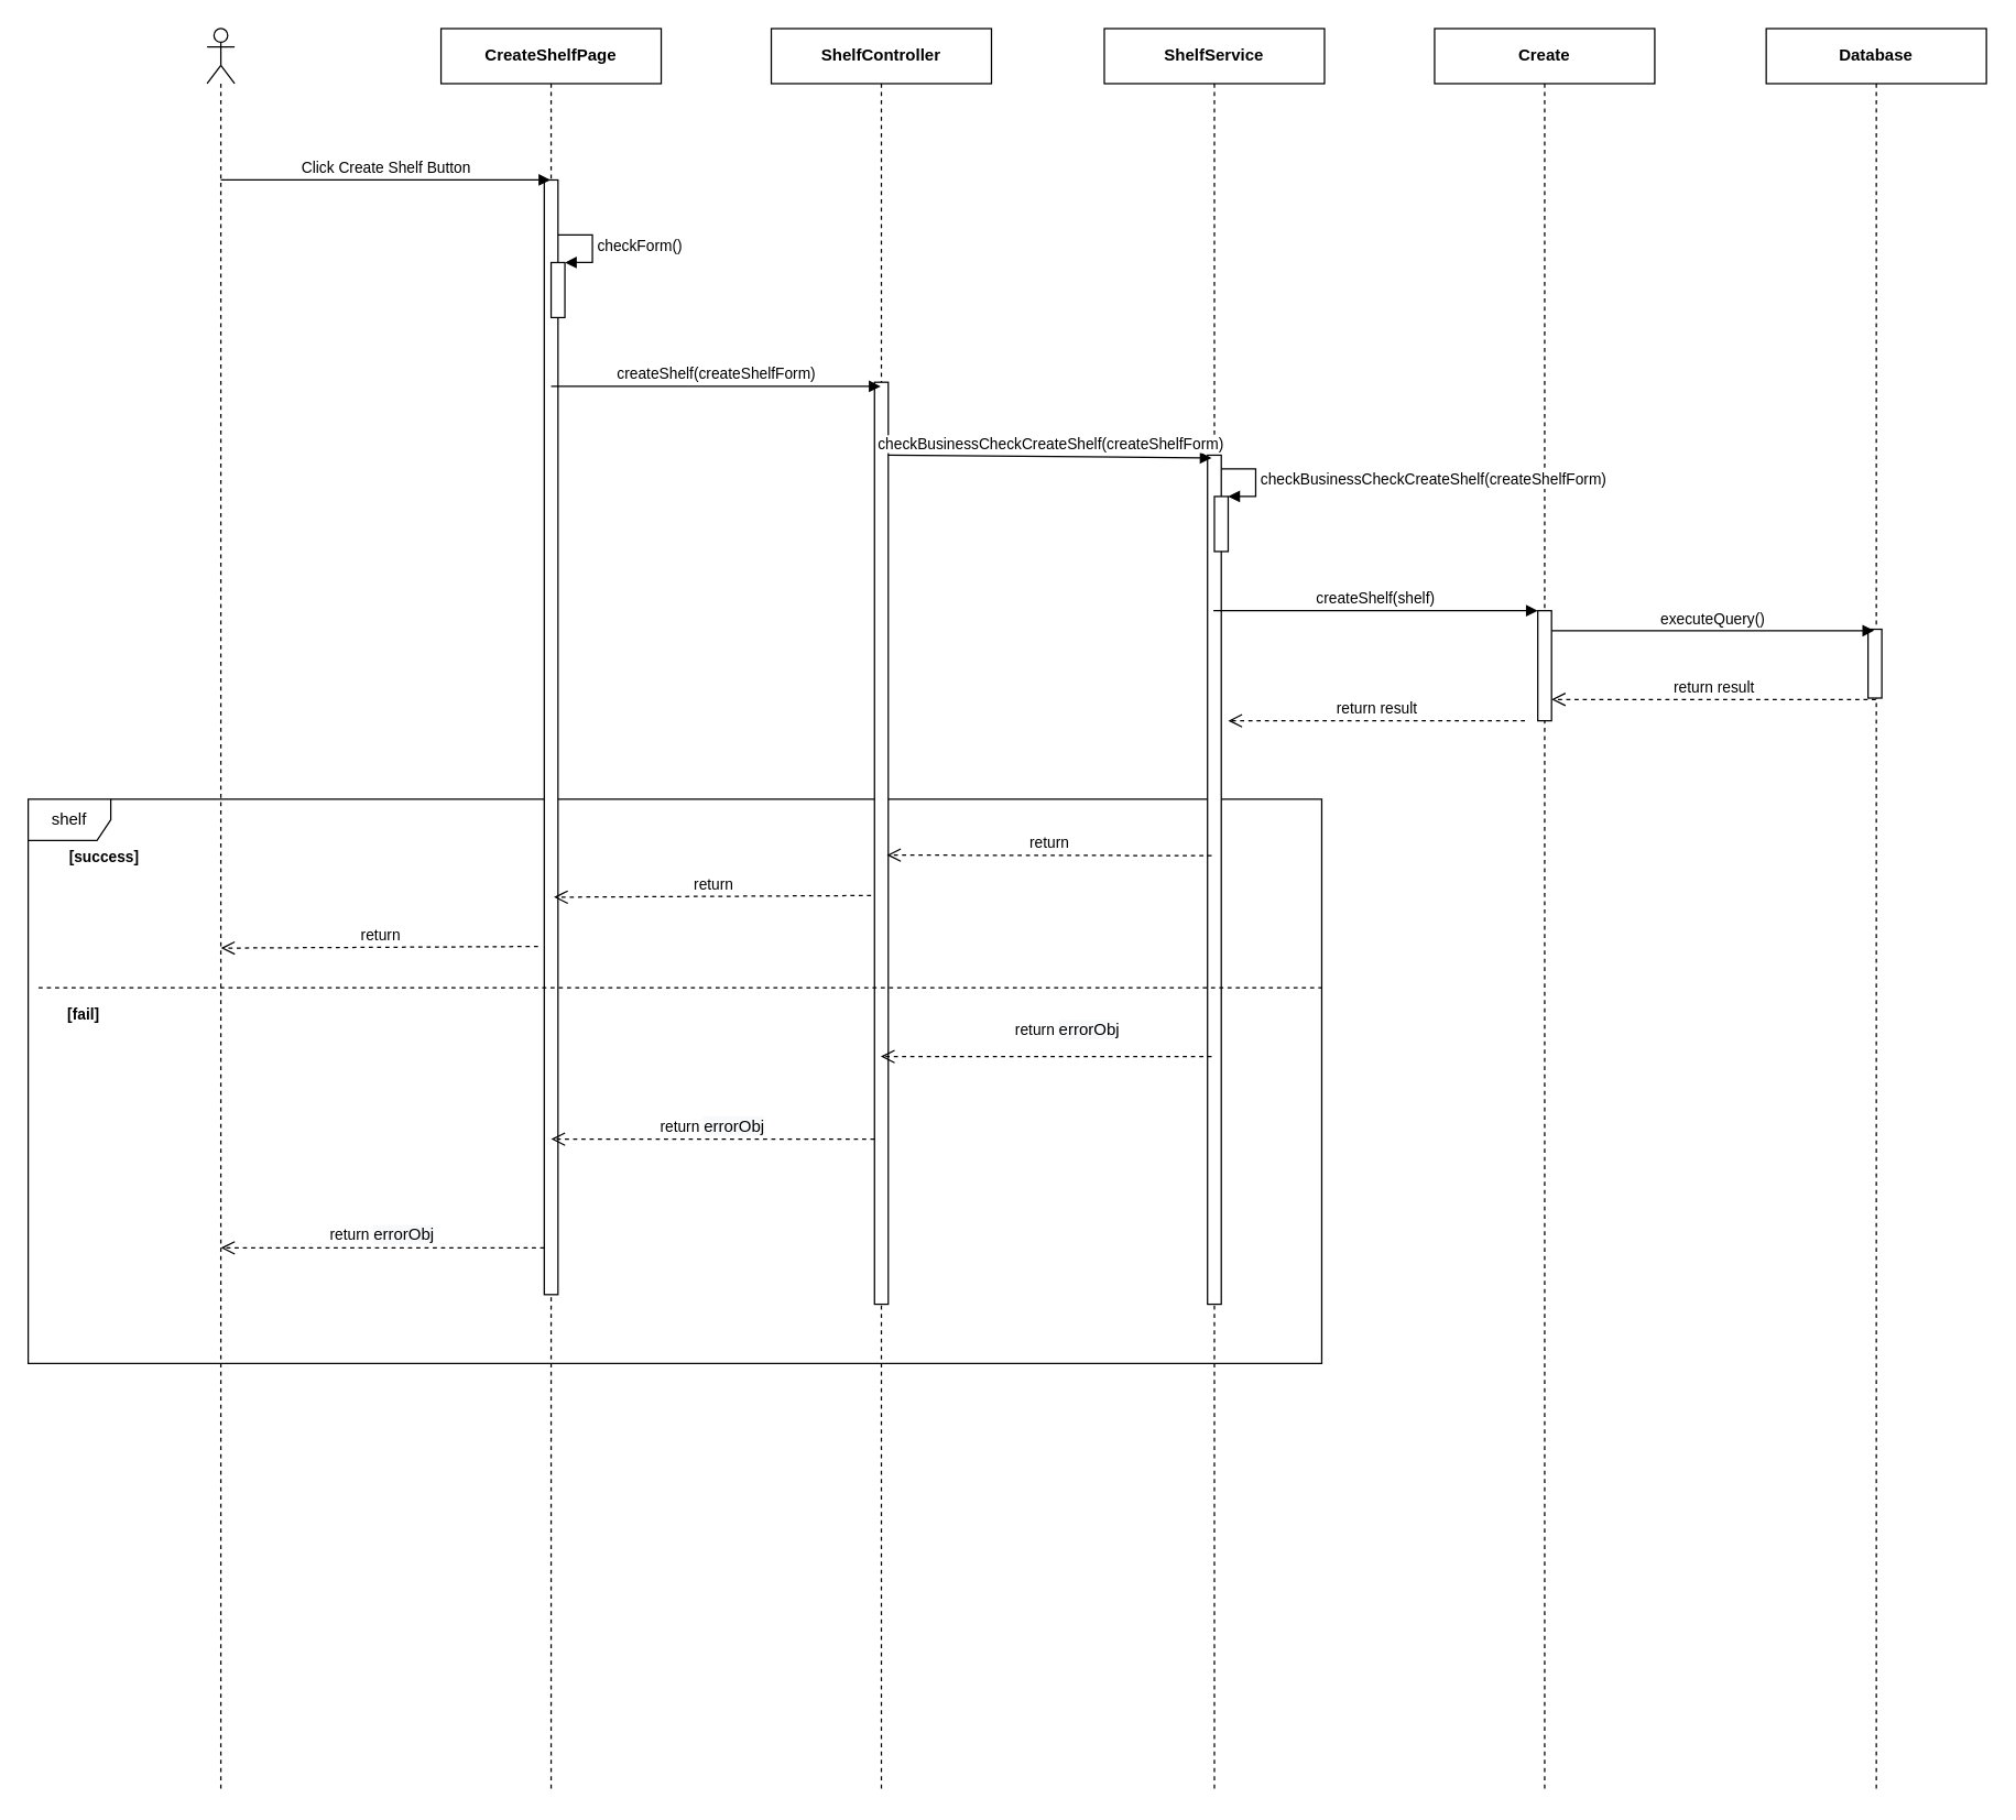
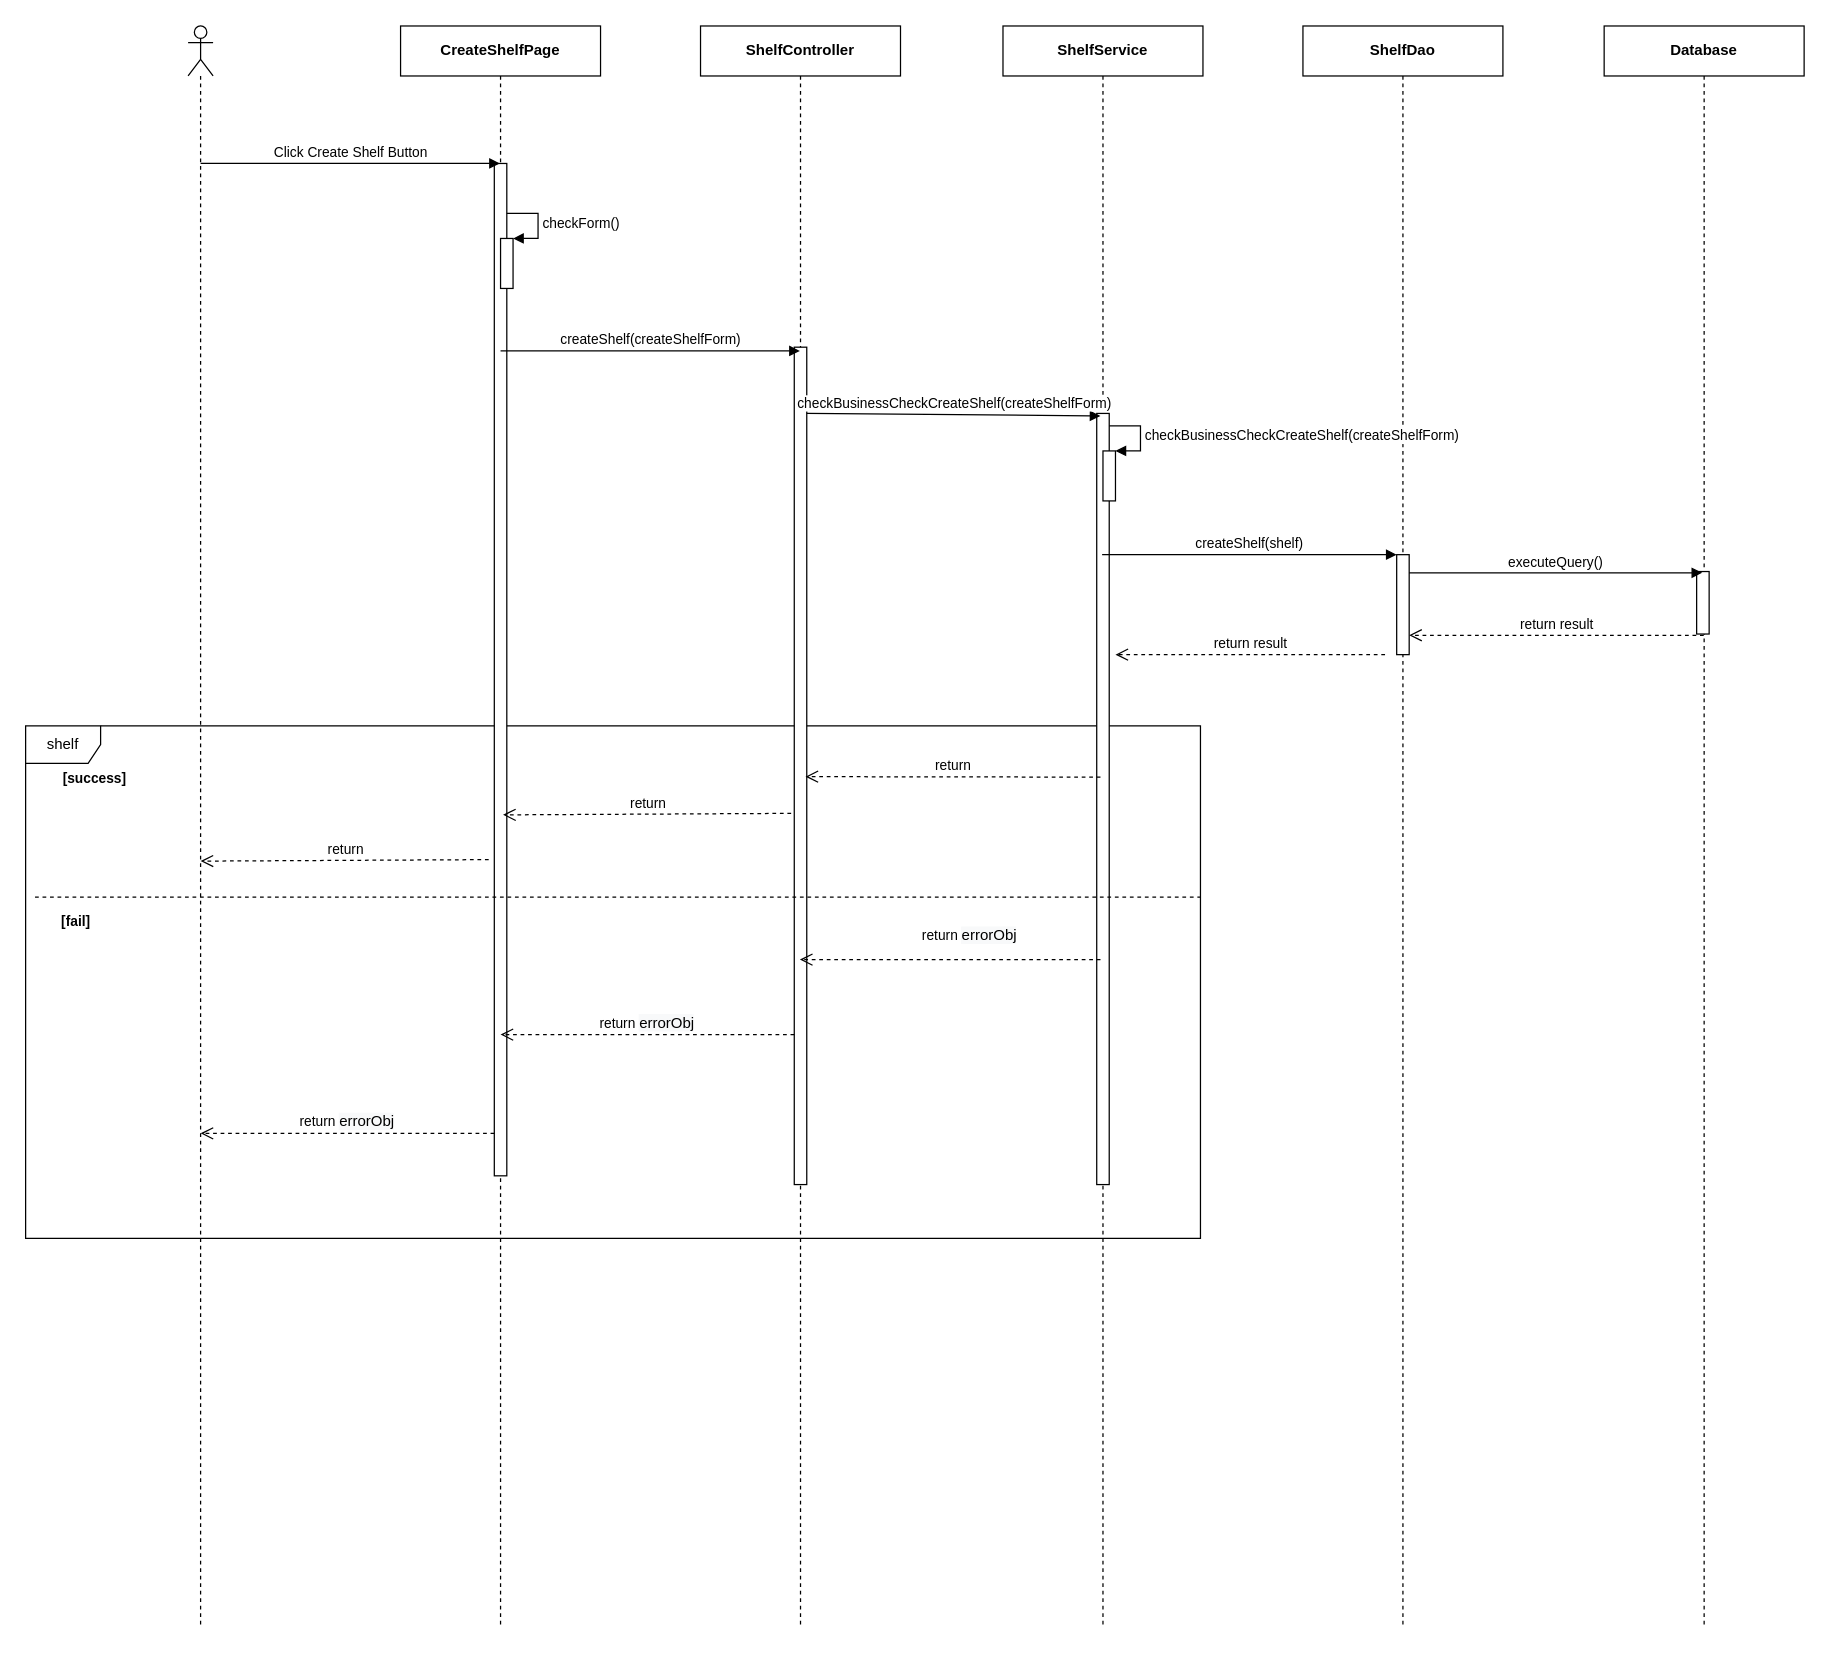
- <mxCell id="6" value="&lt;b&gt;Create&lt;/b&gt;" style="shape=umlLifeline;perimeter=lifelinePerimeter;whiteSpace=wrap;html=1;container=1;collapsible=0;recursiveResize=0;outlineConnect=0;" parent="1" vertex="1"><mxGeometry x="1042" y="20" width="160" height="1280" as="geometry" /></mxCell>
+ <mxCell id="6" value="&lt;b&gt;ShelfDao&lt;/b&gt;" style="shape=umlLifeline;perimeter=lifelinePerimeter;whiteSpace=wrap;html=1;container=1;collapsible=0;recursiveResize=0;outlineConnect=0;" parent="1" vertex="1"><mxGeometry x="1042" y="20" width="160" height="1280" as="geometry" /></mxCell>
